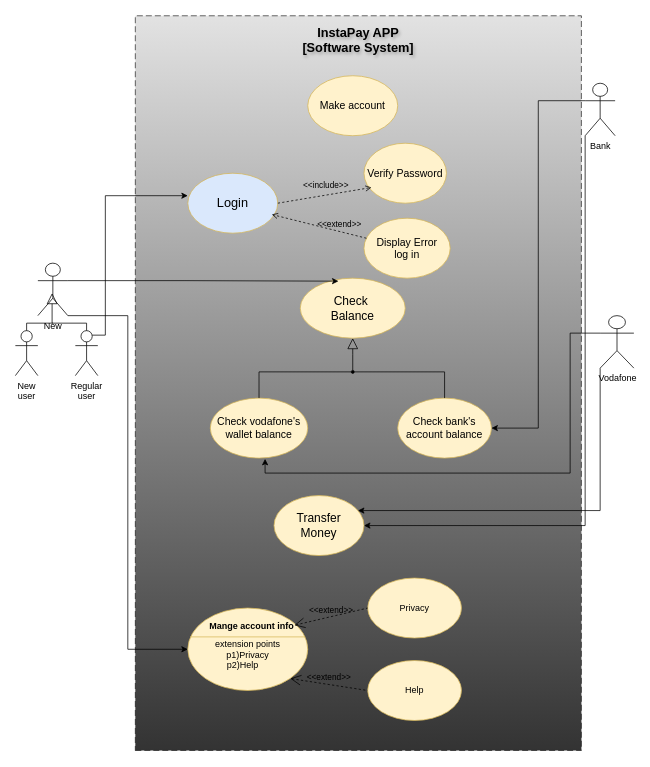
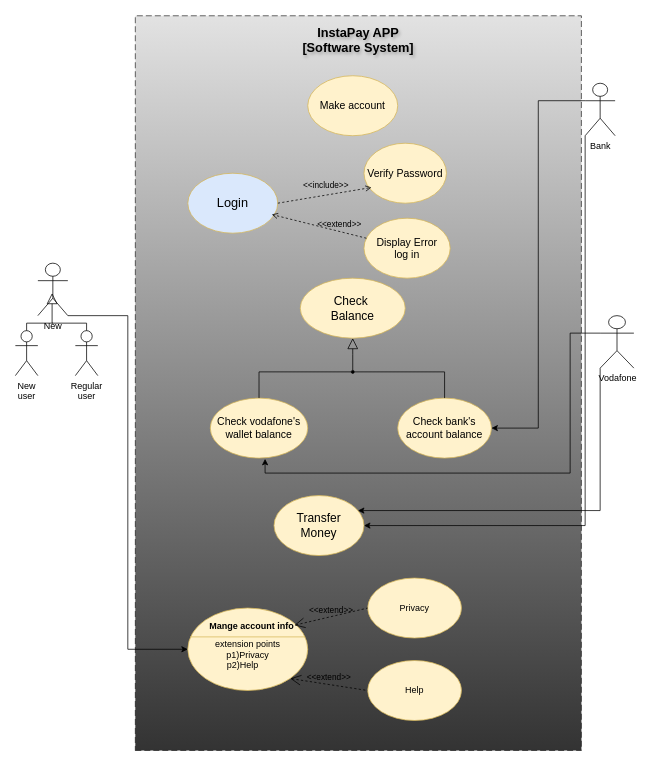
- <mxCell id="37" style="edgeStyle=orthogonalEdgeStyle;rounded=0;orthogonalLoop=1;jettySize=auto;html=1;exitX=0.75;exitY=0.1;exitDx=0;exitDy=0;exitPerimeter=0;entryX=0;entryY=0.375;entryDx=0;entryDy=0;entryPerimeter=0;" edge="1" parent="1" source="25" target="3"><mxGeometry relative="1" as="geometry"><Array as="points"><mxPoint x="140" y="446" /><mxPoint x="140" y="260" /></Array></mxGeometry></mxCell>
- <mxCell id="34" style="edgeStyle=orthogonalEdgeStyle;rounded=0;orthogonalLoop=1;jettySize=auto;html=1;exitX=1;exitY=0.333;exitDx=0;exitDy=0;exitPerimeter=0;entryX=0.364;entryY=0.05;entryDx=0;entryDy=0;entryPerimeter=0;" parent="1" source="12" target="8" edge="1"><mxGeometry relative="1" as="geometry" /></mxCell>
